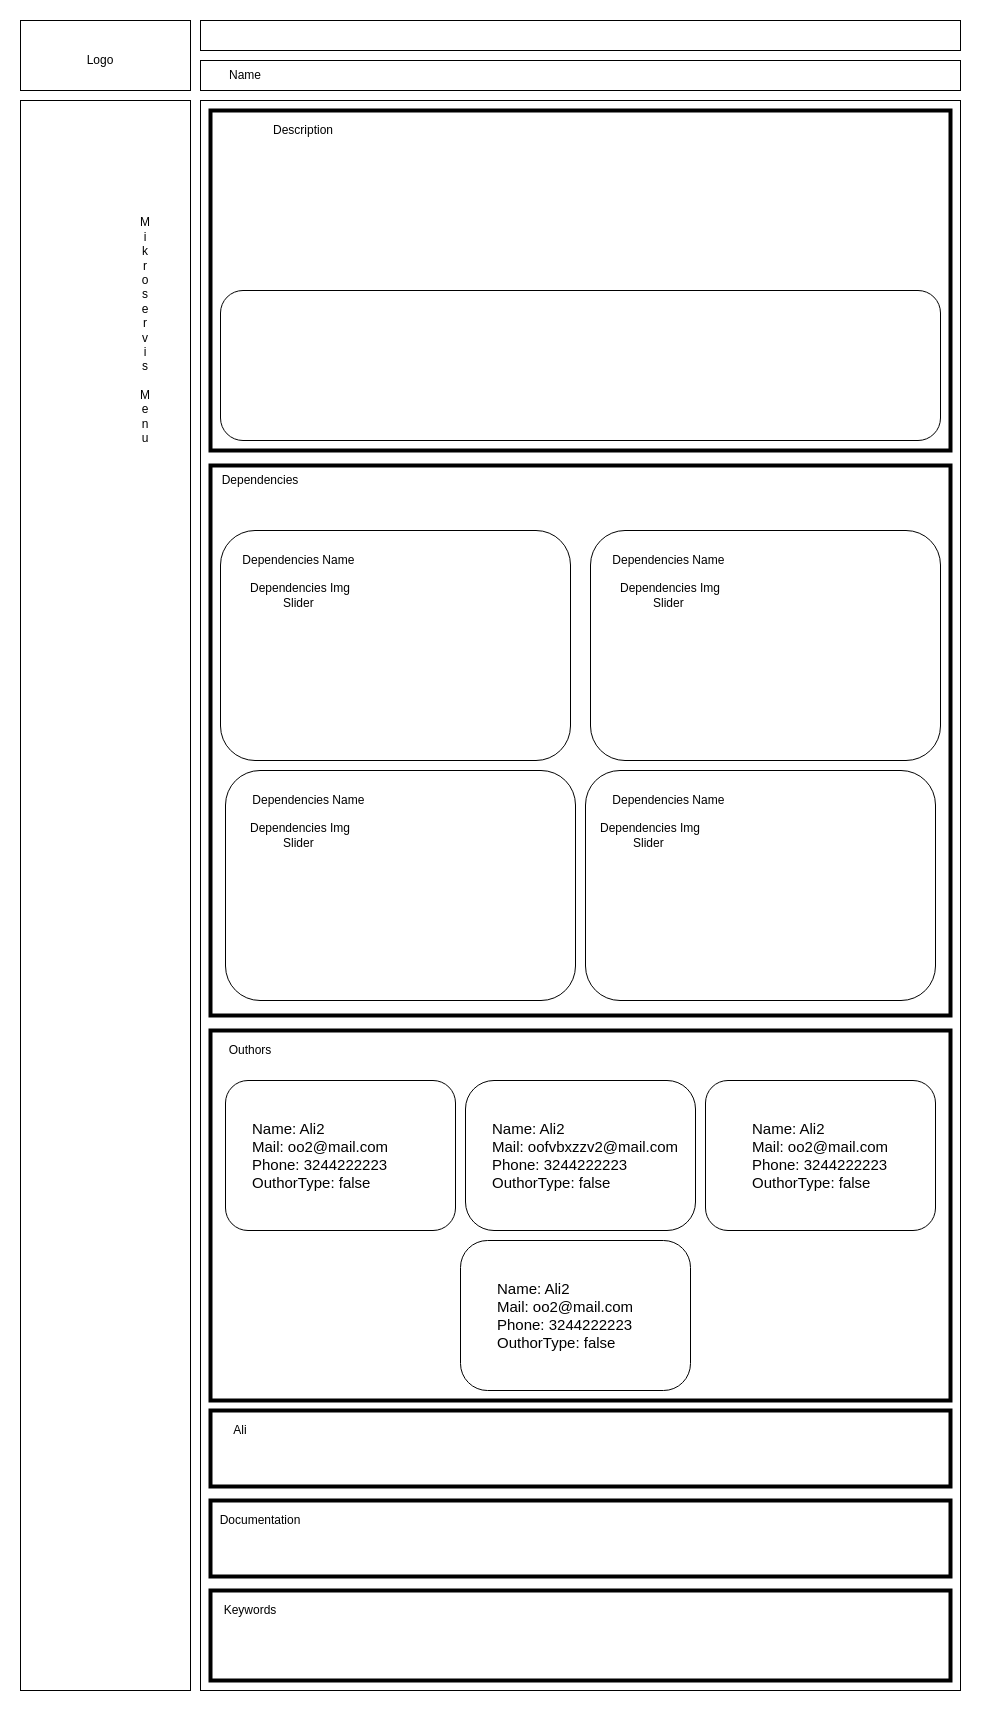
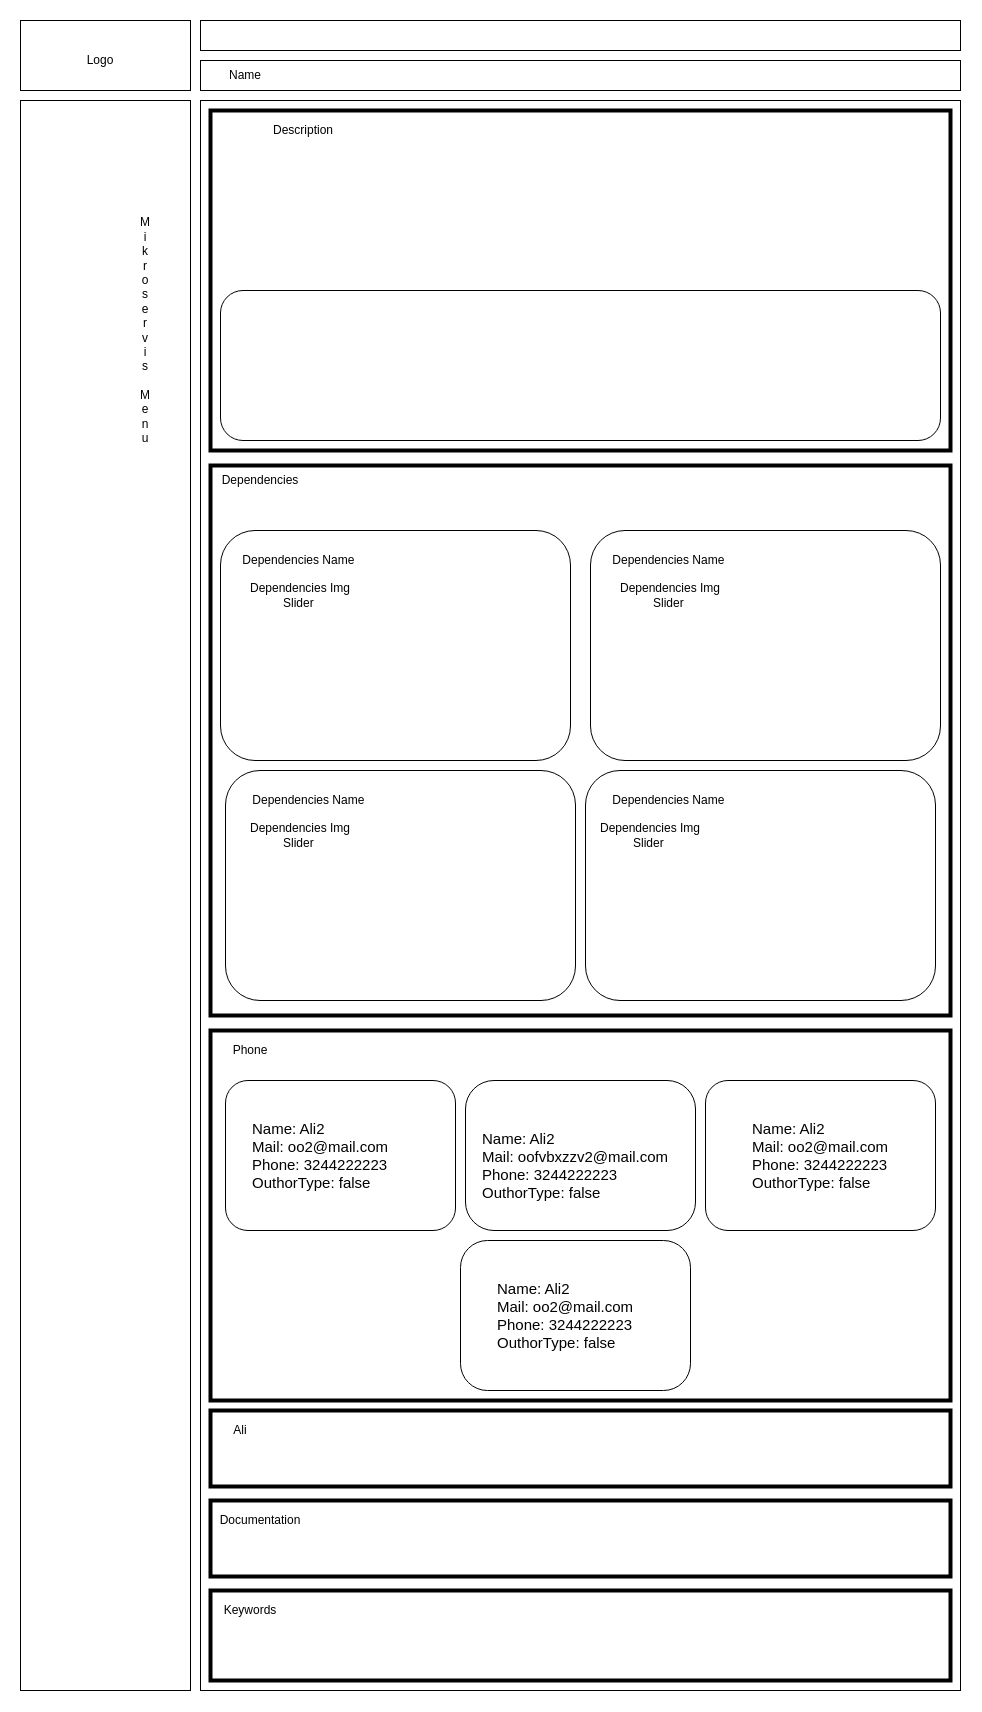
- <mxCell id="18" value="Outhors" style="text;html=1;strokeColor=none;fillColor=none;align=center;verticalAlign=middle;whiteSpace=wrap;rounded=0;" parent="1" vertex="1"><mxGeometry x="190" y="1040" width="120" height="20" as="geometry" /></mxCell>
+ <mxCell id="18" value="Phone" style="text;html=1;strokeColor=none;fillColor=none;align=center;verticalAlign=middle;whiteSpace=wrap;rounded=0;" parent="1" vertex="1"><mxGeometry x="190" y="1040" width="120" height="20" as="geometry" /></mxCell>
- <mxCell id="22" value="&lt;div style=&quot;font-size: 15px&quot;&gt;&lt;font style=&quot;font-size: 15px&quot;&gt;Name: Ali2&lt;/font&gt;&lt;/div&gt;&lt;div style=&quot;font-size: 15px&quot;&gt;&lt;font style=&quot;font-size: 15px&quot;&gt;Mail: oofvbxzzv2@mail.com&lt;/font&gt;&lt;/div&gt;&lt;div style=&quot;font-size: 15px&quot;&gt;&lt;font style=&quot;font-size: 15px&quot;&gt;Phone: 3244222223&lt;/font&gt;&lt;/div&gt;&lt;div style=&quot;font-size: 15px&quot;&gt;&lt;font style=&quot;font-size: 15px&quot;&gt;OuthorType: false&lt;/font&gt;&lt;/div&gt;" style="text;html=1;strokeColor=none;fillColor=none;align=left;verticalAlign=middle;whiteSpace=wrap;rounded=0;perimeterSpacing=21;" parent="1" vertex="1"><mxGeometry x="490" y="1110" width="200" height="90" as="geometry" /></mxCell>
+ <mxCell id="22" value="&lt;div style=&quot;font-size: 15px&quot;&gt;&lt;font style=&quot;font-size: 15px&quot;&gt;Name: Ali2&lt;/font&gt;&lt;/div&gt;&lt;div style=&quot;font-size: 15px&quot;&gt;&lt;font style=&quot;font-size: 15px&quot;&gt;Mail: oofvbxzzv2@mail.com&lt;/font&gt;&lt;/div&gt;&lt;div style=&quot;font-size: 15px&quot;&gt;&lt;font style=&quot;font-size: 15px&quot;&gt;Phone: 3244222223&lt;/font&gt;&lt;/div&gt;&lt;div style=&quot;font-size: 15px&quot;&gt;&lt;font style=&quot;font-size: 15px&quot;&gt;OuthorType: false&lt;/font&gt;&lt;/div&gt;" style="text;html=1;strokeColor=none;fillColor=none;align=left;verticalAlign=middle;whiteSpace=wrap;rounded=0;perimeterSpacing=21;" parent="1" vertex="1"><mxGeometry x="480" y="1120" width="200" height="90" as="geometry" /></mxCell>
